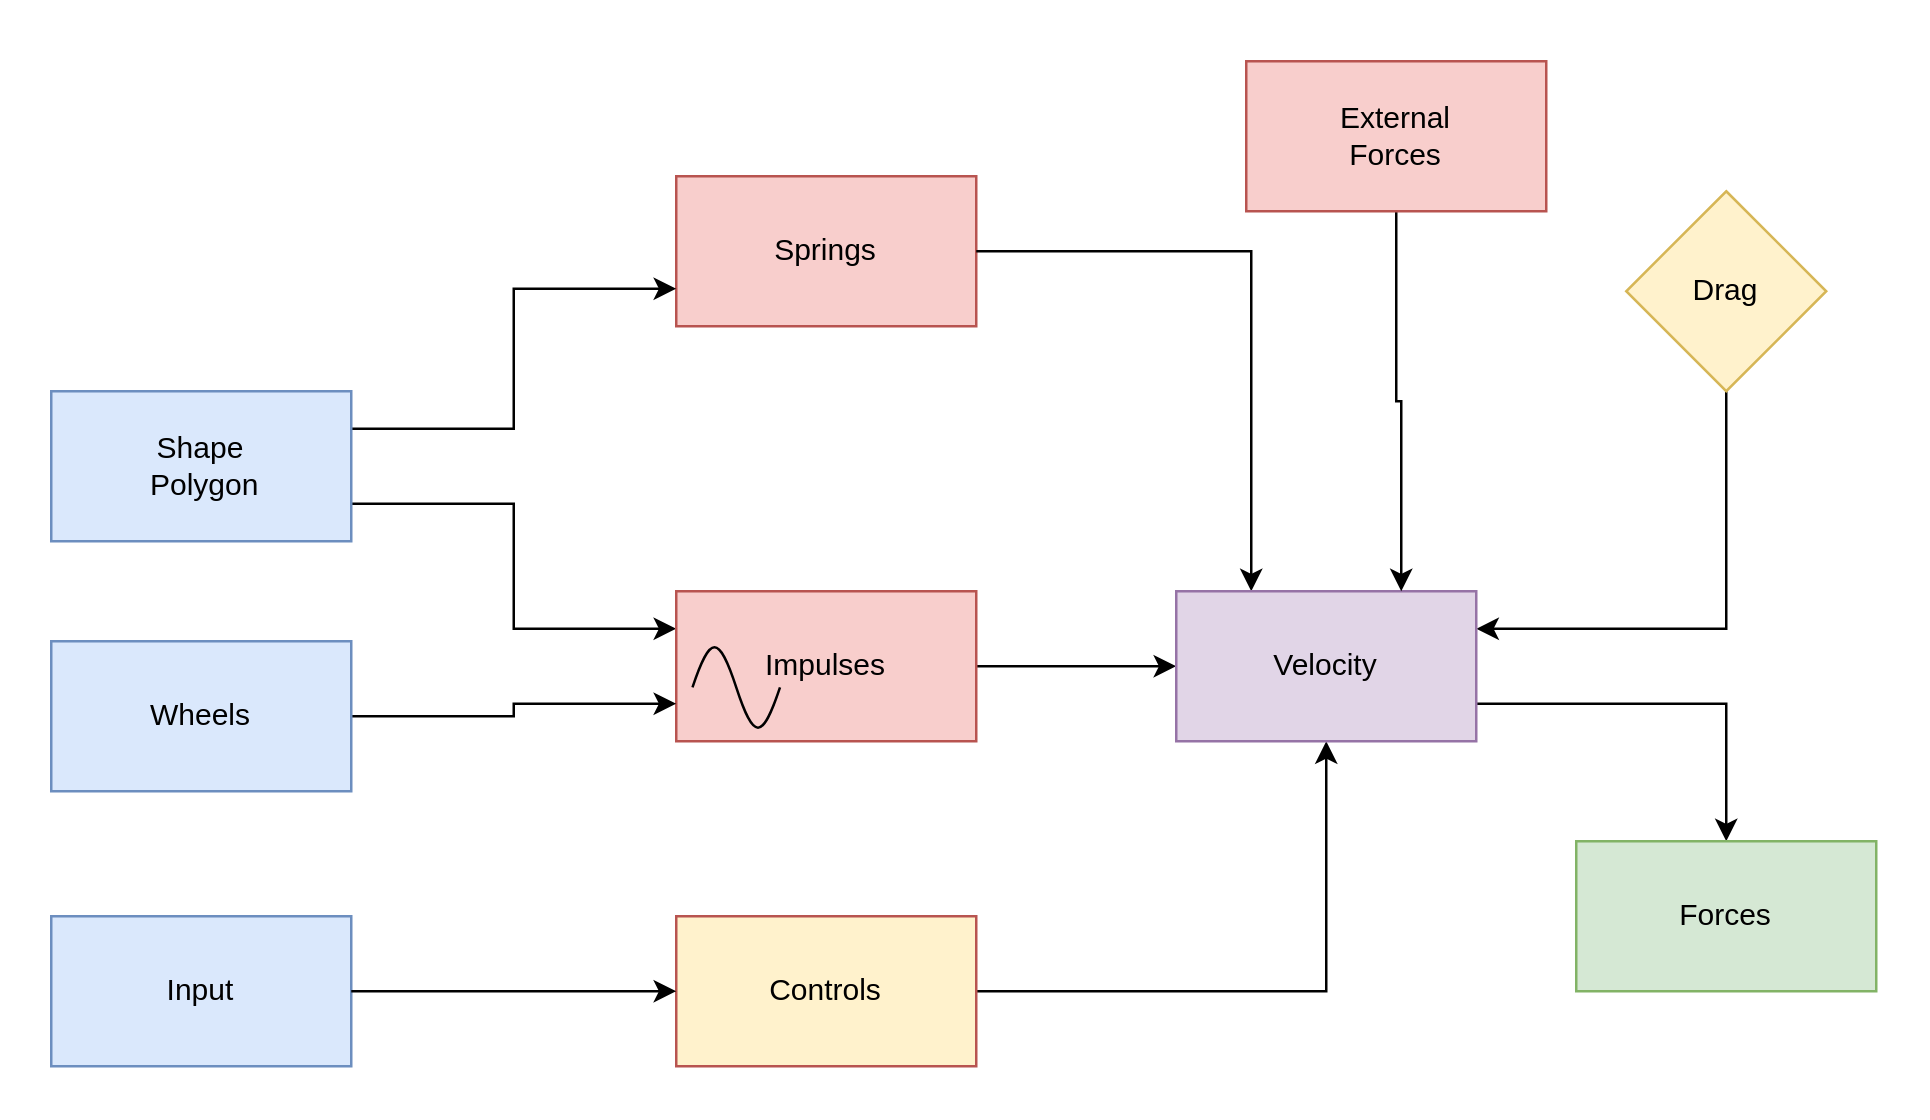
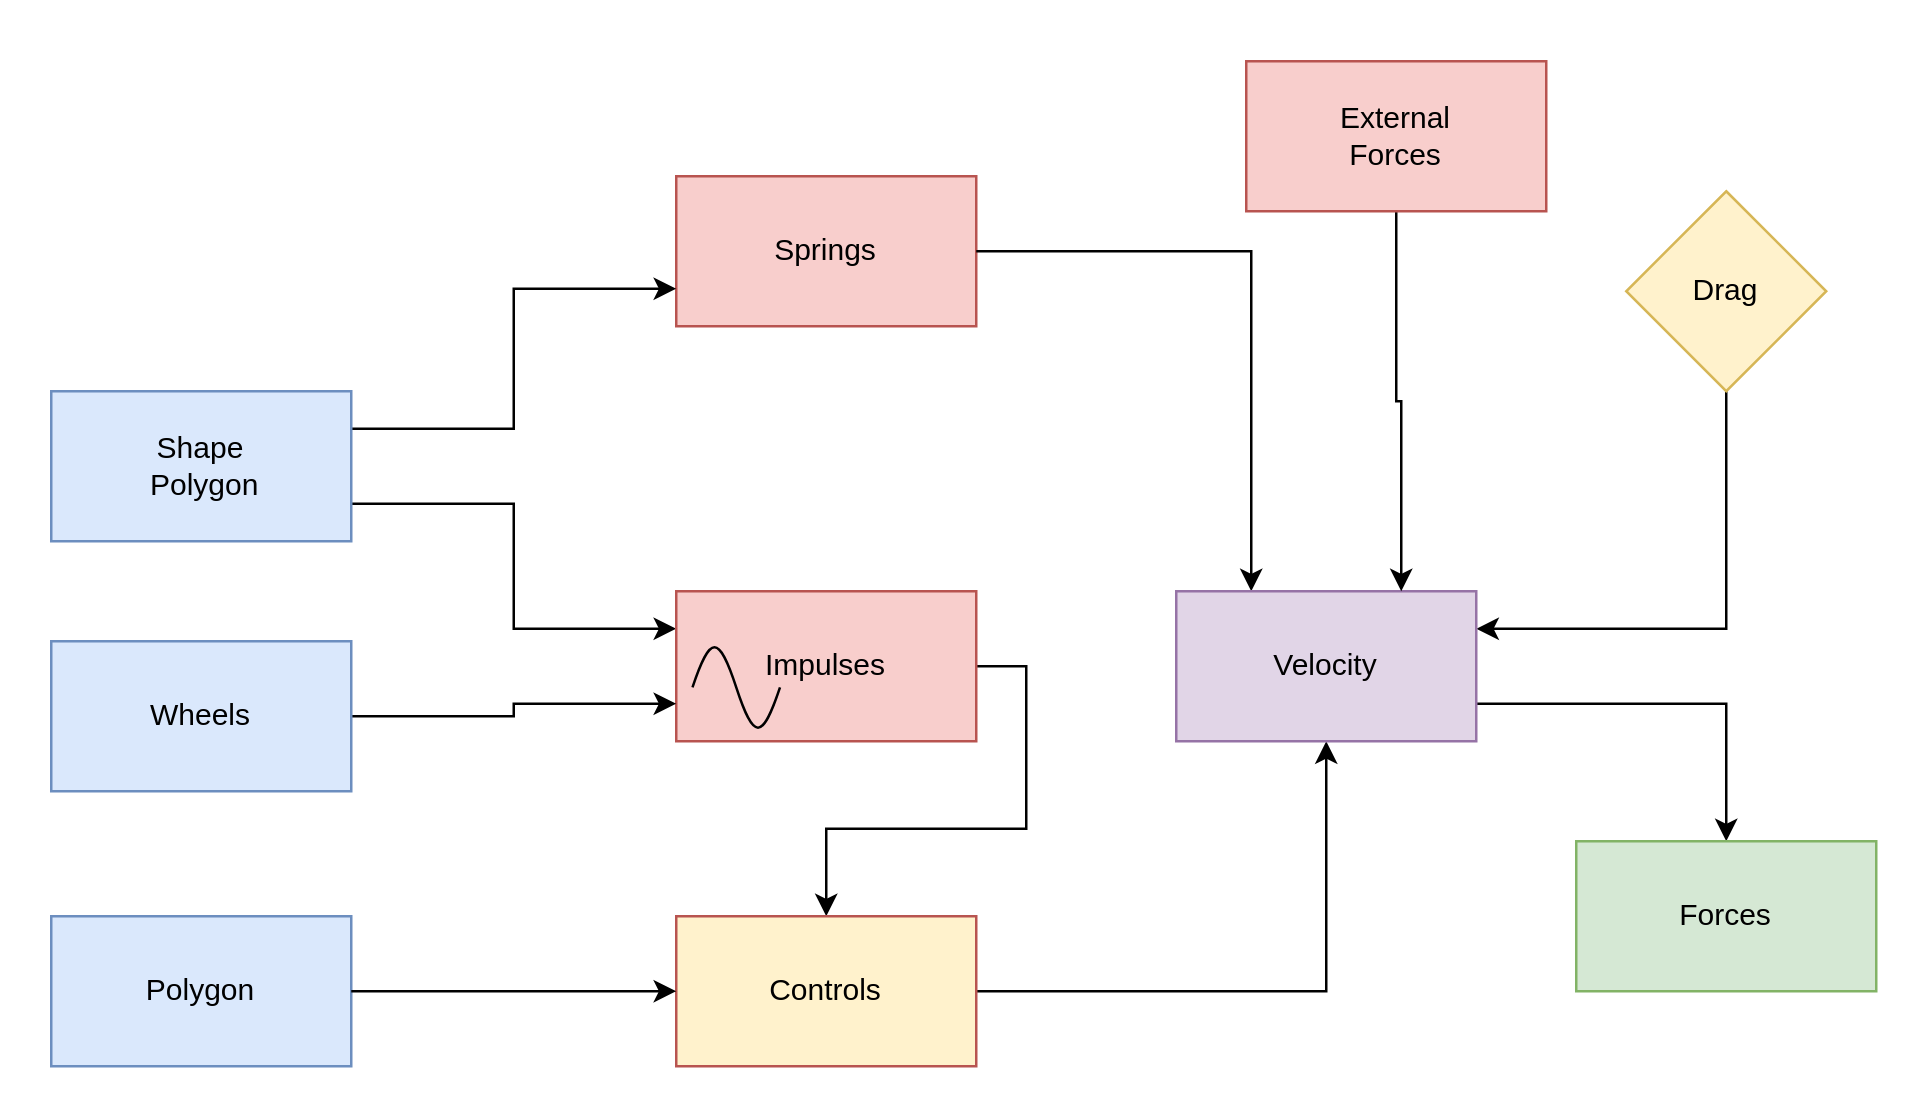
- <mxCell id="6" style="edgeStyle=orthogonalEdgeStyle;rounded=0;orthogonalLoop=1;jettySize=auto;html=1;exitX=1;exitY=0.5;exitDx=0;exitDy=0;entryX=0;entryY=0.5;entryDx=0;entryDy=0;" edge="1" parent="1" source="7" target="16"><mxGeometry relative="1" as="geometry"><mxPoint x="460" y="316" as="targetPoint" /></mxGeometry></mxCell>
+ <mxCell id="6" style="edgeStyle=orthogonalEdgeStyle;rounded=0;orthogonalLoop=1;jettySize=auto;html=1;exitX=1;exitY=0.5;exitDx=0;exitDy=0;" edge="1" parent="1" source="7" target="10"><mxGeometry relative="1" as="geometry"><mxPoint x="460" y="316" as="targetPoint" /></mxGeometry></mxCell>
- <mxCell id="11" value="Input" style="rounded=0;whiteSpace=wrap;html=1;fillColor=#dae8fc;strokeColor=#6c8ebf;" vertex="1" parent="1"><mxGeometry x="20" y="366" width="120" height="60" as="geometry" /></mxCell>
+ <mxCell id="11" value="Polygon" style="rounded=0;whiteSpace=wrap;html=1;fillColor=#dae8fc;strokeColor=#6c8ebf;" vertex="1" parent="1"><mxGeometry x="20" y="366" width="120" height="60" as="geometry" /></mxCell>
